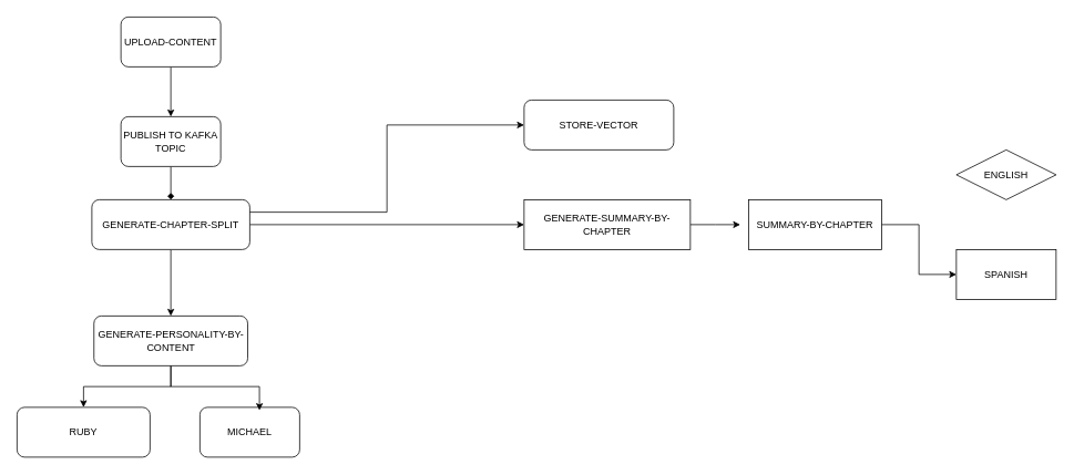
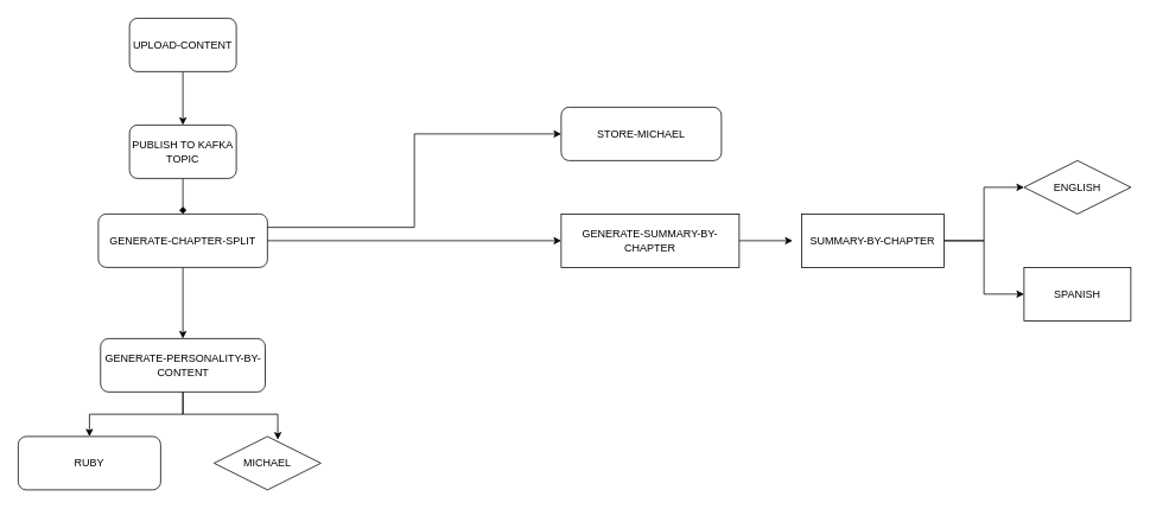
- <mxCell id="19" value="STORE-VECTOR" style="rounded=1;whiteSpace=wrap;html=1;" parent="1" vertex="1"><mxGeometry x="630" y="120" width="180" height="60" as="geometry" /></mxCell>
+ <mxCell id="19" value="STORE-MICHAEL" style="rounded=1;whiteSpace=wrap;html=1;" parent="1" vertex="1"><mxGeometry x="630" y="120" width="180" height="60" as="geometry" /></mxCell>
+ <mxCell id="9" style="edgeStyle=orthogonalEdgeStyle;rounded=0;orthogonalLoop=1;jettySize=auto;html=1;entryX=0;entryY=0.5;entryDx=0;entryDy=0;" parent="1" source="11" target="17" edge="1"><mxGeometry relative="1" as="geometry"><mxPoint x="1090" y="270" as="targetPoint" /></mxGeometry></mxCell>
- <mxCell id="14" value="MICHAEL" style="rounded=1;whiteSpace=wrap;html=1;" parent="1" vertex="1"><mxGeometry x="240" y="490" width="120" height="60" as="geometry" /></mxCell>
+ <mxCell id="14" value="MICHAEL" style="rhombus;whiteSpace=wrap;html=1;" parent="1" vertex="1"><mxGeometry x="240" y="490" width="120" height="60" as="geometry" /></mxCell>
